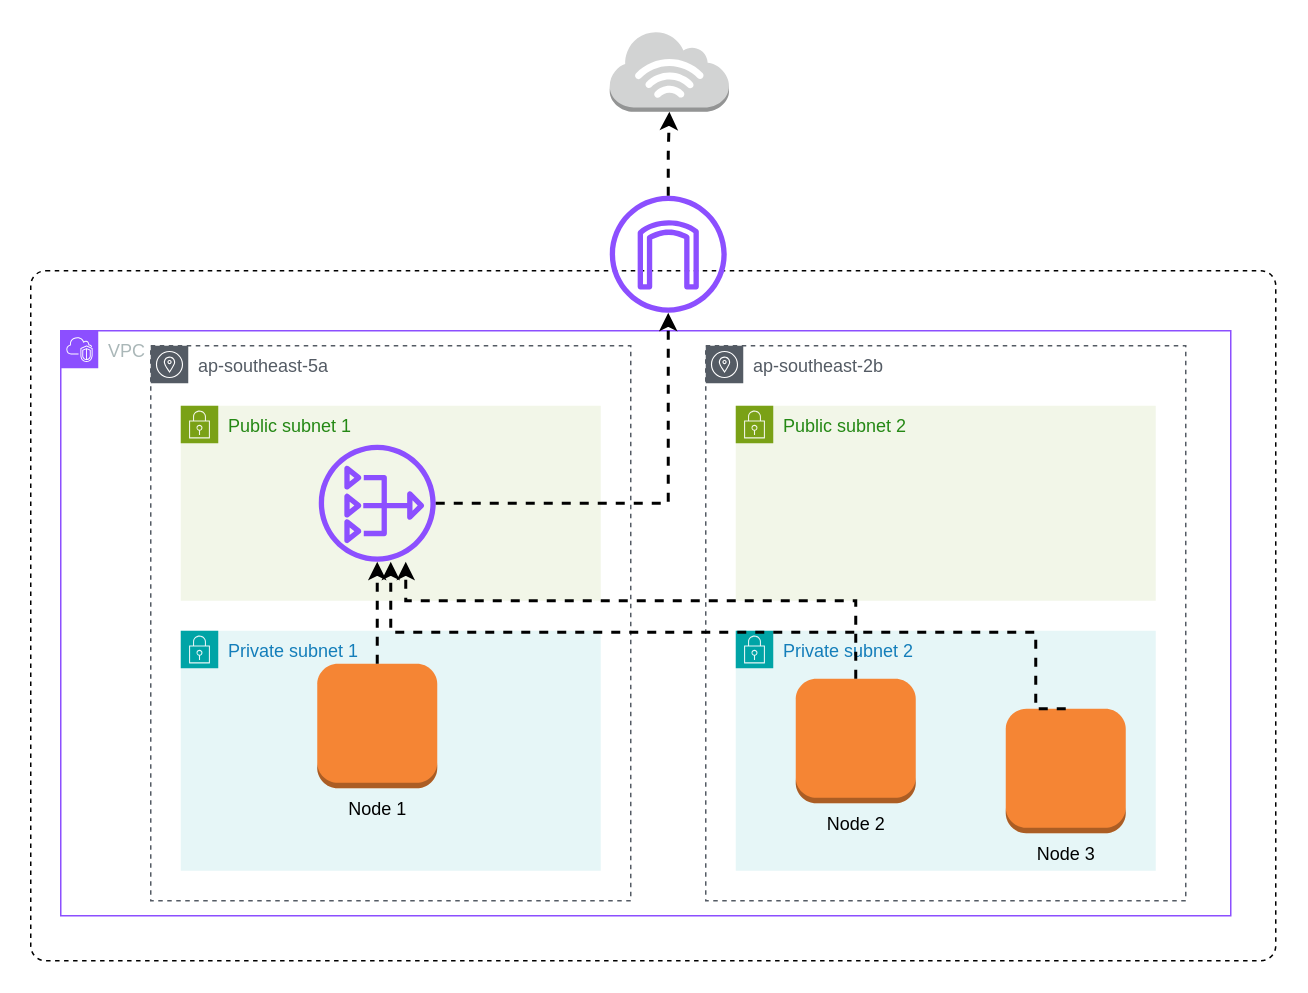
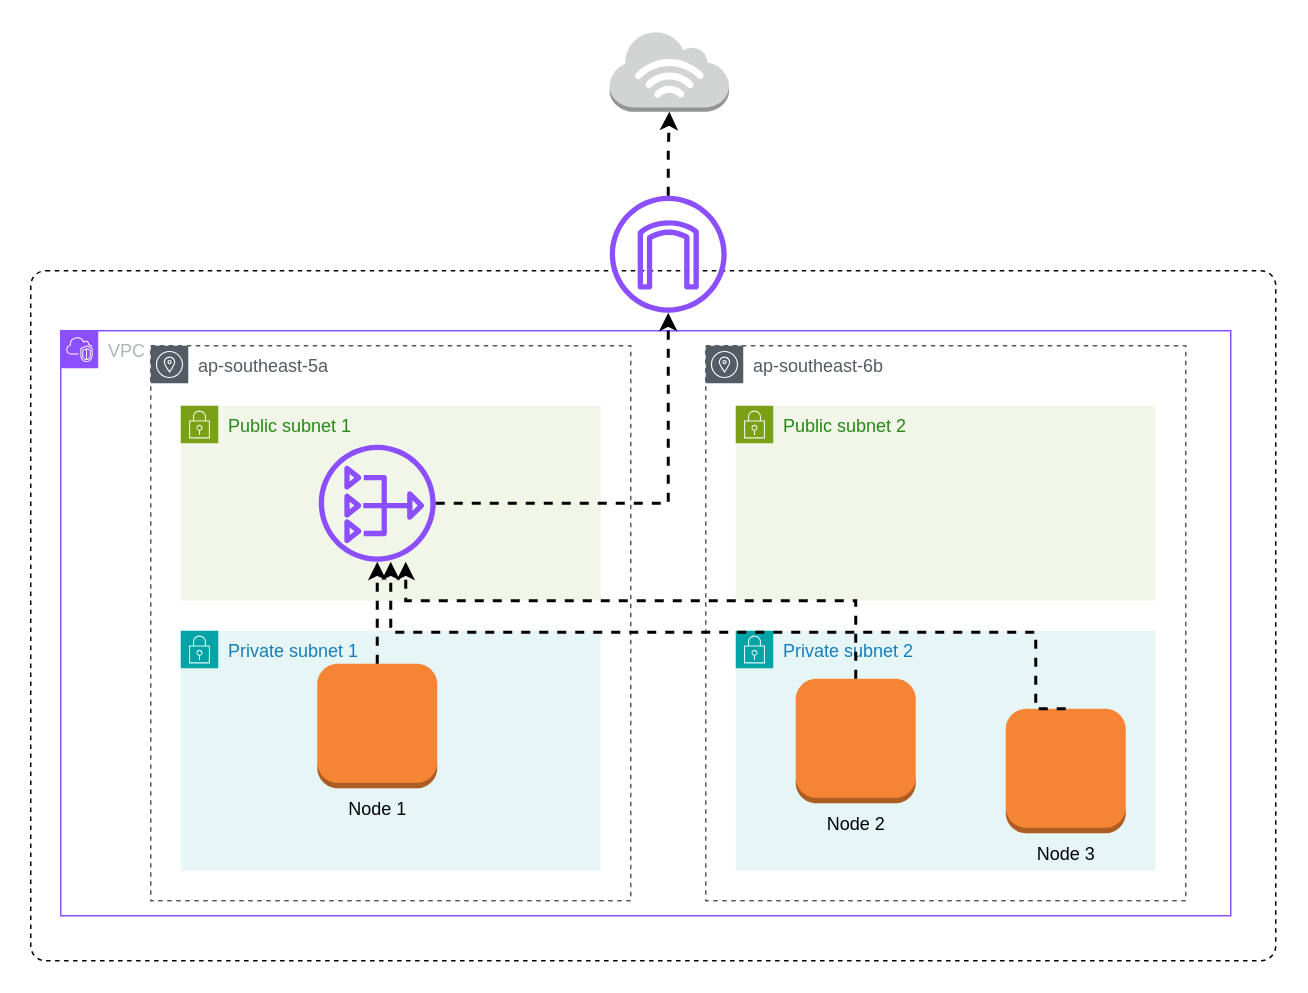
- <mxCell id="4" value="ap-southeast-2b" style="sketch=0;outlineConnect=0;gradientColor=none;html=1;whiteSpace=wrap;fontSize=12;fontStyle=0;shape=mxgraph.aws4.group;grIcon=mxgraph.aws4.group_availability_zone;strokeColor=#545B64;fillColor=none;verticalAlign=top;align=left;spacingLeft=30;fontColor=#545B64;dashed=1;" vertex="1" parent="3"><mxGeometry x="430" y="10" width="320" height="370" as="geometry" /></mxCell>
+ <mxCell id="4" value="ap-southeast-6b" style="sketch=0;outlineConnect=0;gradientColor=none;html=1;whiteSpace=wrap;fontSize=12;fontStyle=0;shape=mxgraph.aws4.group;grIcon=mxgraph.aws4.group_availability_zone;strokeColor=#545B64;fillColor=none;verticalAlign=top;align=left;spacingLeft=30;fontColor=#545B64;dashed=1;" vertex="1" parent="3"><mxGeometry x="430" y="10" width="320" height="370" as="geometry" /></mxCell>
